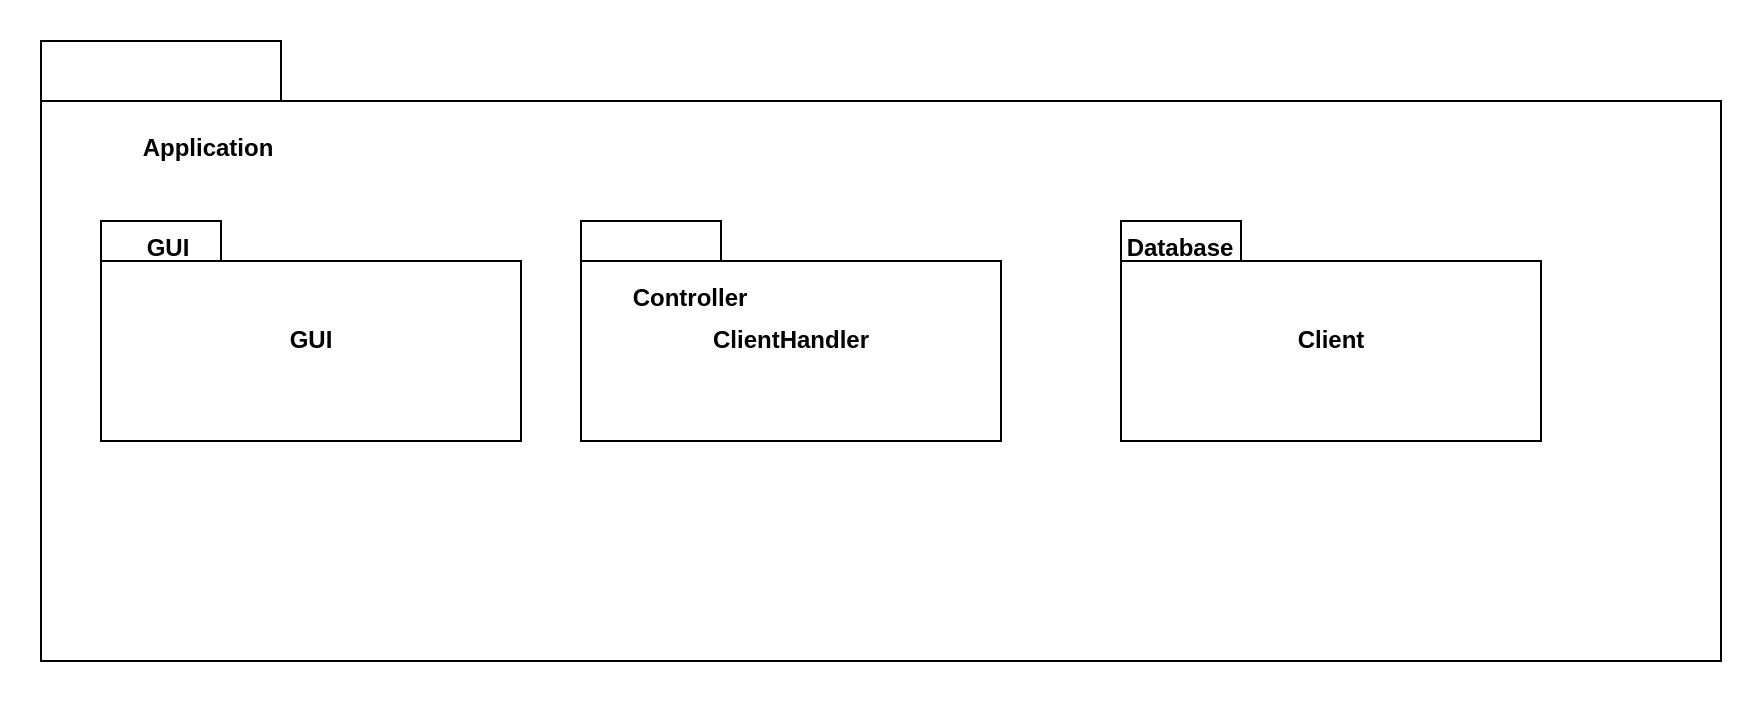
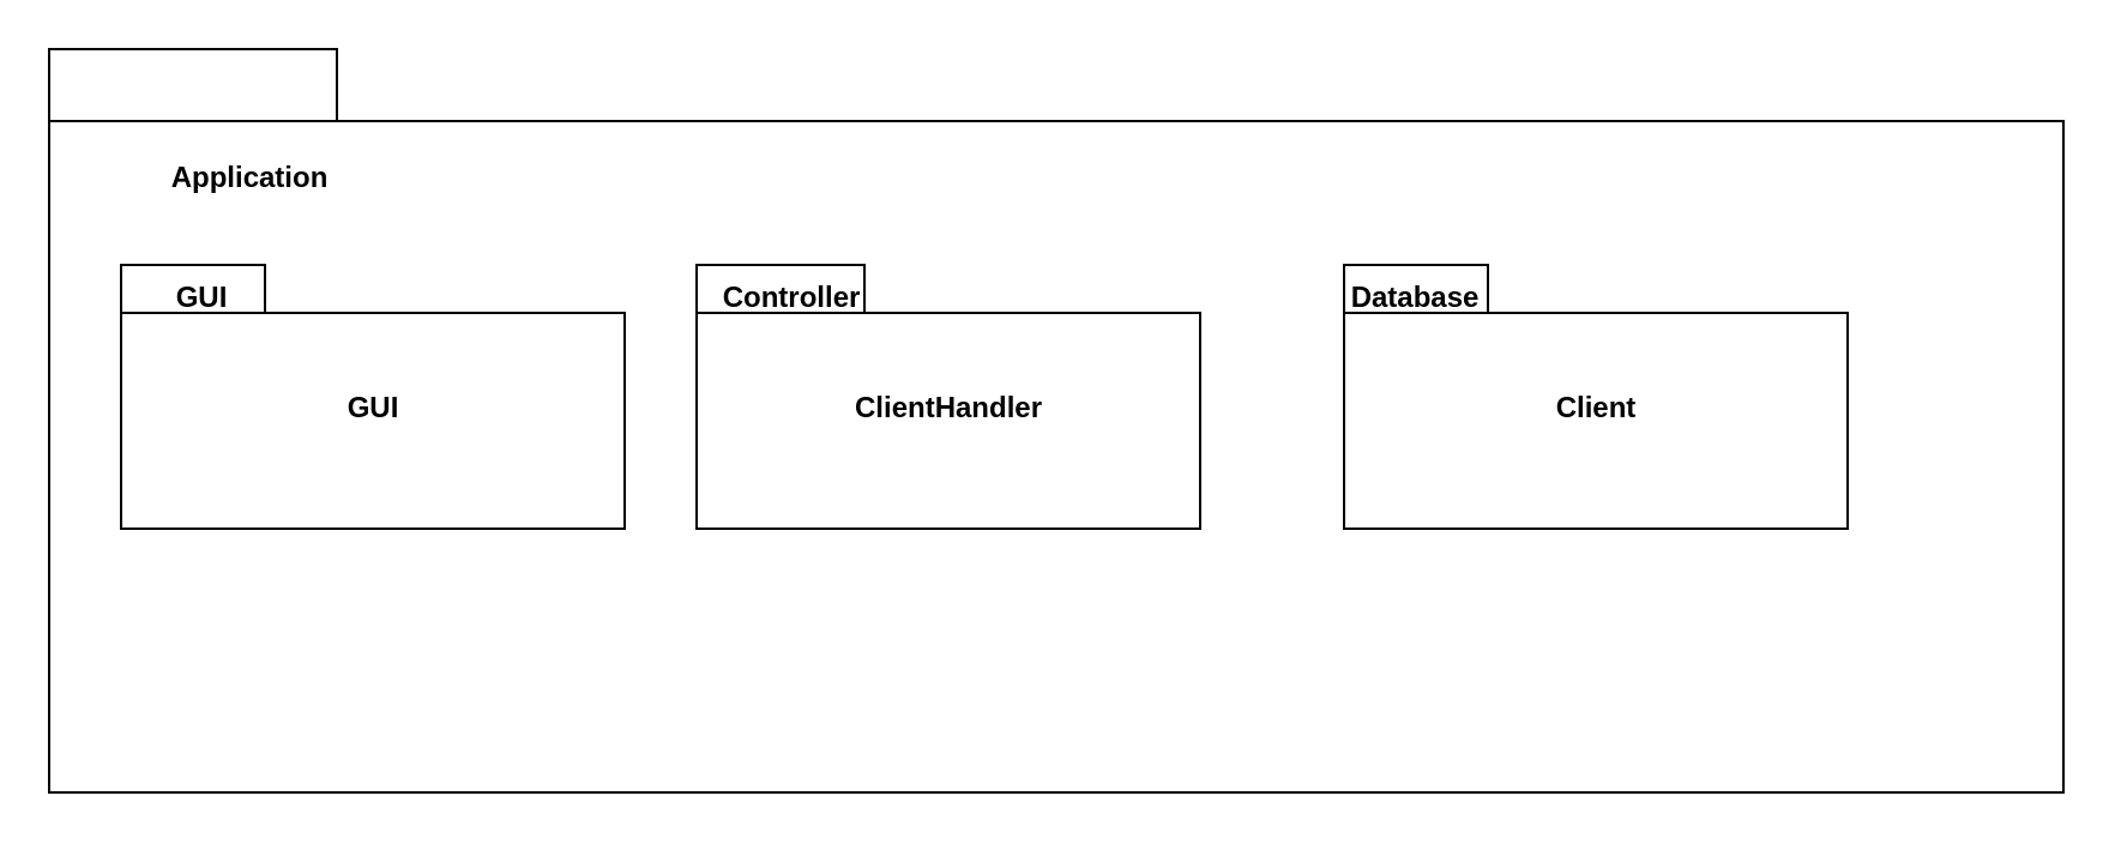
- <mxCell id="8" value="Controller" style="text;align=center;fontStyle=1;verticalAlign=middle;spacingLeft=3;spacingRight=3;strokeColor=none;rotatable=0;points=[[0,0.5],[1,0.5]];portConstraint=eastwest;" vertex="1" parent="1"><mxGeometry x="305" y="135" width="80" height="26" as="geometry" /></mxCell>
+ <mxCell id="8" value="Controller" style="text;align=center;fontStyle=1;verticalAlign=middle;spacingLeft=3;spacingRight=3;strokeColor=none;rotatable=0;points=[[0,0.5],[1,0.5]];portConstraint=eastwest;" vertex="1" parent="1"><mxGeometry x="290" y="110" width="80" height="26" as="geometry" /></mxCell>
